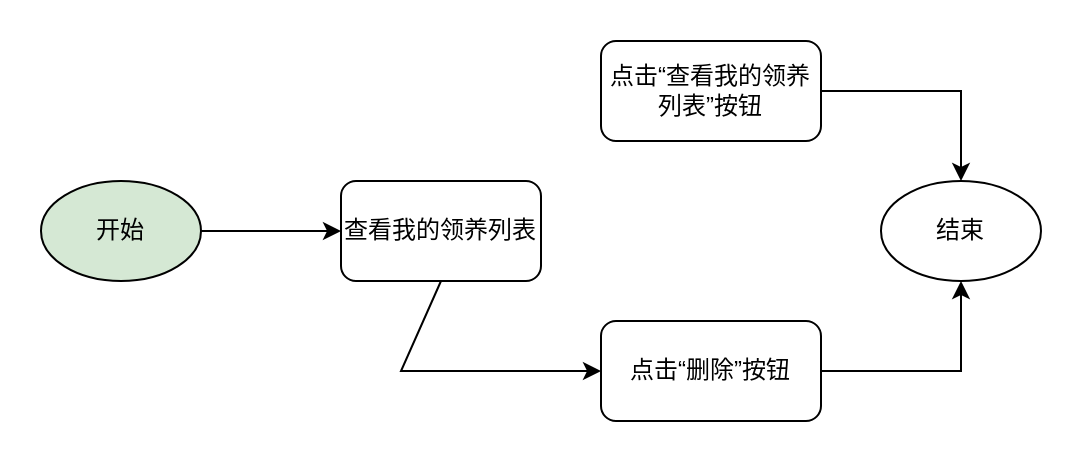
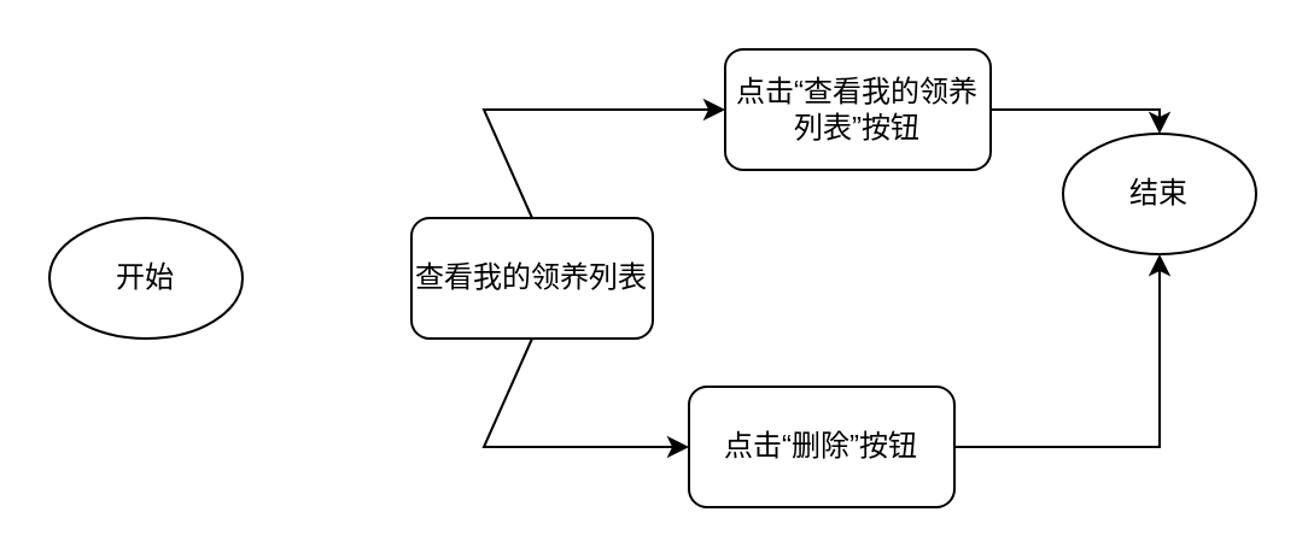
+ <mxCell id="5" value="" style="endArrow=classic;html=1;rounded=0;exitX=0.5;exitY=0;exitDx=0;exitDy=0;entryX=0;entryY=0.5;entryDx=0;entryDy=0;" edge="1" parent="1" source="4" target="6"><mxGeometry width="50" height="50" relative="1" as="geometry"><mxPoint x="290" y="100" as="sourcePoint" /><mxPoint x="340" y="60" as="targetPoint" /><Array as="points"><mxPoint x="200" y="45" /></Array></mxGeometry></mxCell>
- <mxCell id="2" value="开始" style="ellipse;whiteSpace=wrap;html=1;fillColor=#d5e8d4;" vertex="1" parent="1"><mxGeometry x="20" y="90" width="80" height="50" as="geometry" /></mxCell>
+ <mxCell id="2" value="开始" style="ellipse;whiteSpace=wrap;html=1;" vertex="1" parent="1"><mxGeometry x="20" y="90" width="80" height="50" as="geometry" /></mxCell>
- <mxCell id="3" value="" style="endArrow=classic;html=1;rounded=0;exitX=1;exitY=0.5;exitDx=0;exitDy=0;" edge="1" parent="1" source="2" target="4"><mxGeometry width="50" height="50" relative="1" as="geometry"><mxPoint x="290" y="100" as="sourcePoint" /><mxPoint x="340" y="50" as="targetPoint" /></mxGeometry></mxCell>
- <mxCell id="10" value="结束" style="ellipse;whiteSpace=wrap;html=1;" vertex="1" parent="1"><mxGeometry x="440" y="90" width="80" height="50" as="geometry" /></mxCell>
+ <mxCell id="10" value="结束" style="ellipse;whiteSpace=wrap;html=1;" vertex="1" parent="1"><mxGeometry x="440" y="55" width="80" height="50" as="geometry" /></mxCell>
- <mxCell id="7" value="点击“删除”按钮" style="rounded=1;whiteSpace=wrap;html=1;" vertex="1" parent="1"><mxGeometry x="300" y="160" width="110" height="50" as="geometry" /></mxCell>
+ <mxCell id="7" value="点击“删除”按钮" style="rounded=1;whiteSpace=wrap;html=1;" vertex="1" parent="1"><mxGeometry x="285" y="160" width="110" height="50" as="geometry" /></mxCell>
